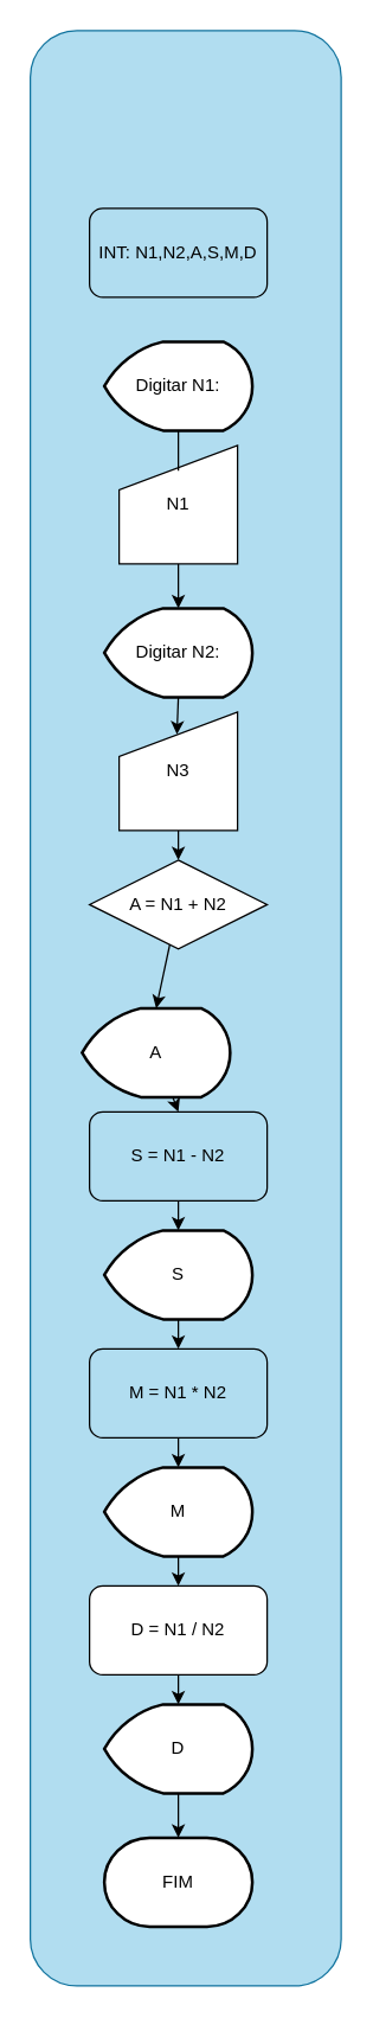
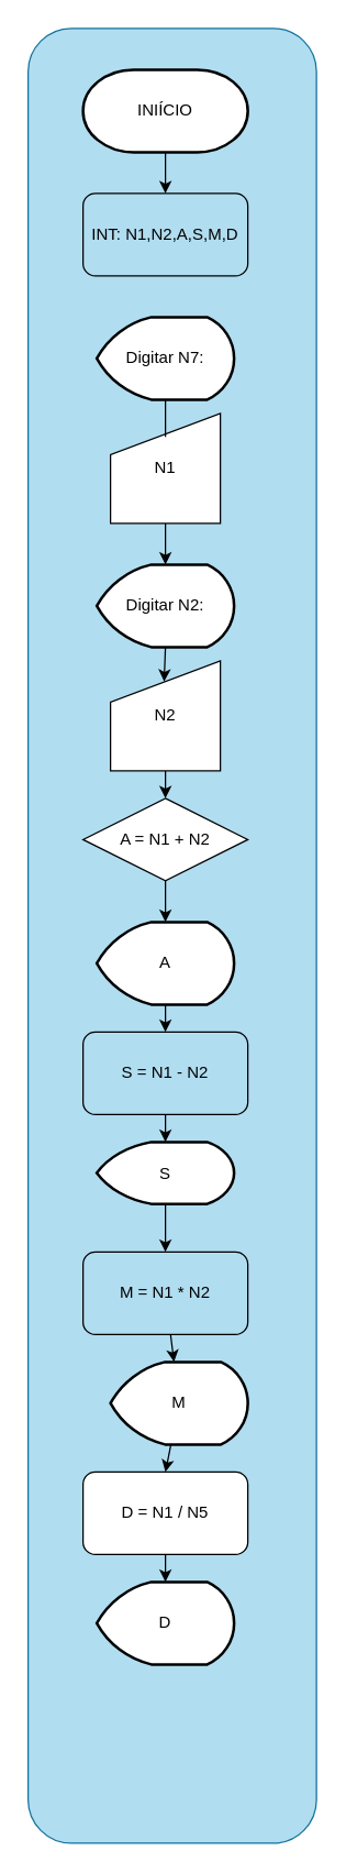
+ <mxCell id="4" value="INIÍCIO" style="strokeWidth=2;html=1;shape=mxgraph.flowchart.terminator;whiteSpace=wrap;" parent="1" vertex="1"><mxGeometry x="60" y="50" width="120" height="60" as="geometry" /></mxCell>
+ <mxCell id="3" value="" style="edgeStyle=none;html=1;" parent="1" source="4" target="14" edge="1"><mxGeometry relative="1" as="geometry" /></mxCell>
- <mxCell id="6" value="Digitar N1:" style="strokeWidth=2;html=1;shape=mxgraph.flowchart.display;whiteSpace=wrap;" parent="1" vertex="1"><mxGeometry x="70" y="230" width="100" height="60" as="geometry" /></mxCell>
+ <mxCell id="6" value="Digitar N7:" style="strokeWidth=2;html=1;shape=mxgraph.flowchart.display;whiteSpace=wrap;" parent="1" vertex="1"><mxGeometry x="70" y="230" width="100" height="60" as="geometry" /></mxCell>
- <mxCell id="12" value="N3" style="shape=manualInput;whiteSpace=wrap;html=1;" parent="1" vertex="1"><mxGeometry x="80" y="480" width="80" height="80" as="geometry" /></mxCell>
+ <mxCell id="12" value="N2" style="shape=manualInput;whiteSpace=wrap;html=1;" parent="1" vertex="1"><mxGeometry x="80" y="480" width="80" height="80" as="geometry" /></mxCell>
- <mxCell id="17" value="A" style="strokeWidth=2;html=1;shape=mxgraph.flowchart.display;whiteSpace=wrap;" parent="1" vertex="1"><mxGeometry x="55" y="680" width="100" height="60" as="geometry" /></mxCell>
+ <mxCell id="17" value="A" style="strokeWidth=2;html=1;shape=mxgraph.flowchart.display;whiteSpace=wrap;" parent="1" vertex="1"><mxGeometry x="70" y="670" width="100" height="60" as="geometry" /></mxCell>
- <mxCell id="21" value="S" style="strokeWidth=2;html=1;shape=mxgraph.flowchart.display;whiteSpace=wrap;" parent="1" vertex="1"><mxGeometry x="70" y="830" width="100" height="60" as="geometry" /></mxCell>
+ <mxCell id="21" value="S" style="strokeWidth=2;html=1;shape=mxgraph.flowchart.display;whiteSpace=wrap;" parent="1" vertex="1"><mxGeometry x="70" y="830" width="100" height="45" as="geometry" /></mxCell>
- <mxCell id="26" value="M" style="strokeWidth=2;html=1;shape=mxgraph.flowchart.display;whiteSpace=wrap;" parent="1" vertex="1"><mxGeometry x="70" y="990" width="100" height="60" as="geometry" /></mxCell>
+ <mxCell id="26" value="M" style="strokeWidth=2;html=1;shape=mxgraph.flowchart.display;whiteSpace=wrap;" parent="1" vertex="1"><mxGeometry x="80" y="990" width="100" height="60" as="geometry" /></mxCell>
- <mxCell id="28" value="D = N1 / N2" style="rounded=1;whiteSpace=wrap;html=1;" parent="1" vertex="1"><mxGeometry x="60" y="1070" width="120" height="60" as="geometry" /></mxCell>
+ <mxCell id="28" value="D = N1 / N5" style="rounded=1;whiteSpace=wrap;html=1;" parent="1" vertex="1"><mxGeometry x="60" y="1070" width="120" height="60" as="geometry" /></mxCell>
- <mxCell id="30" style="edgeStyle=none;html=1;entryX=0.5;entryY=0;entryDx=0;entryDy=0;entryPerimeter=0;" parent="1" source="29" target="5" edge="1"><mxGeometry relative="1" as="geometry" /></mxCell>
- <mxCell id="5" value="FIM" style="strokeWidth=2;html=1;shape=mxgraph.flowchart.terminator;whiteSpace=wrap;" parent="1" vertex="1"><mxGeometry x="70" y="1240" width="100" height="60" as="geometry" /></mxCell>
